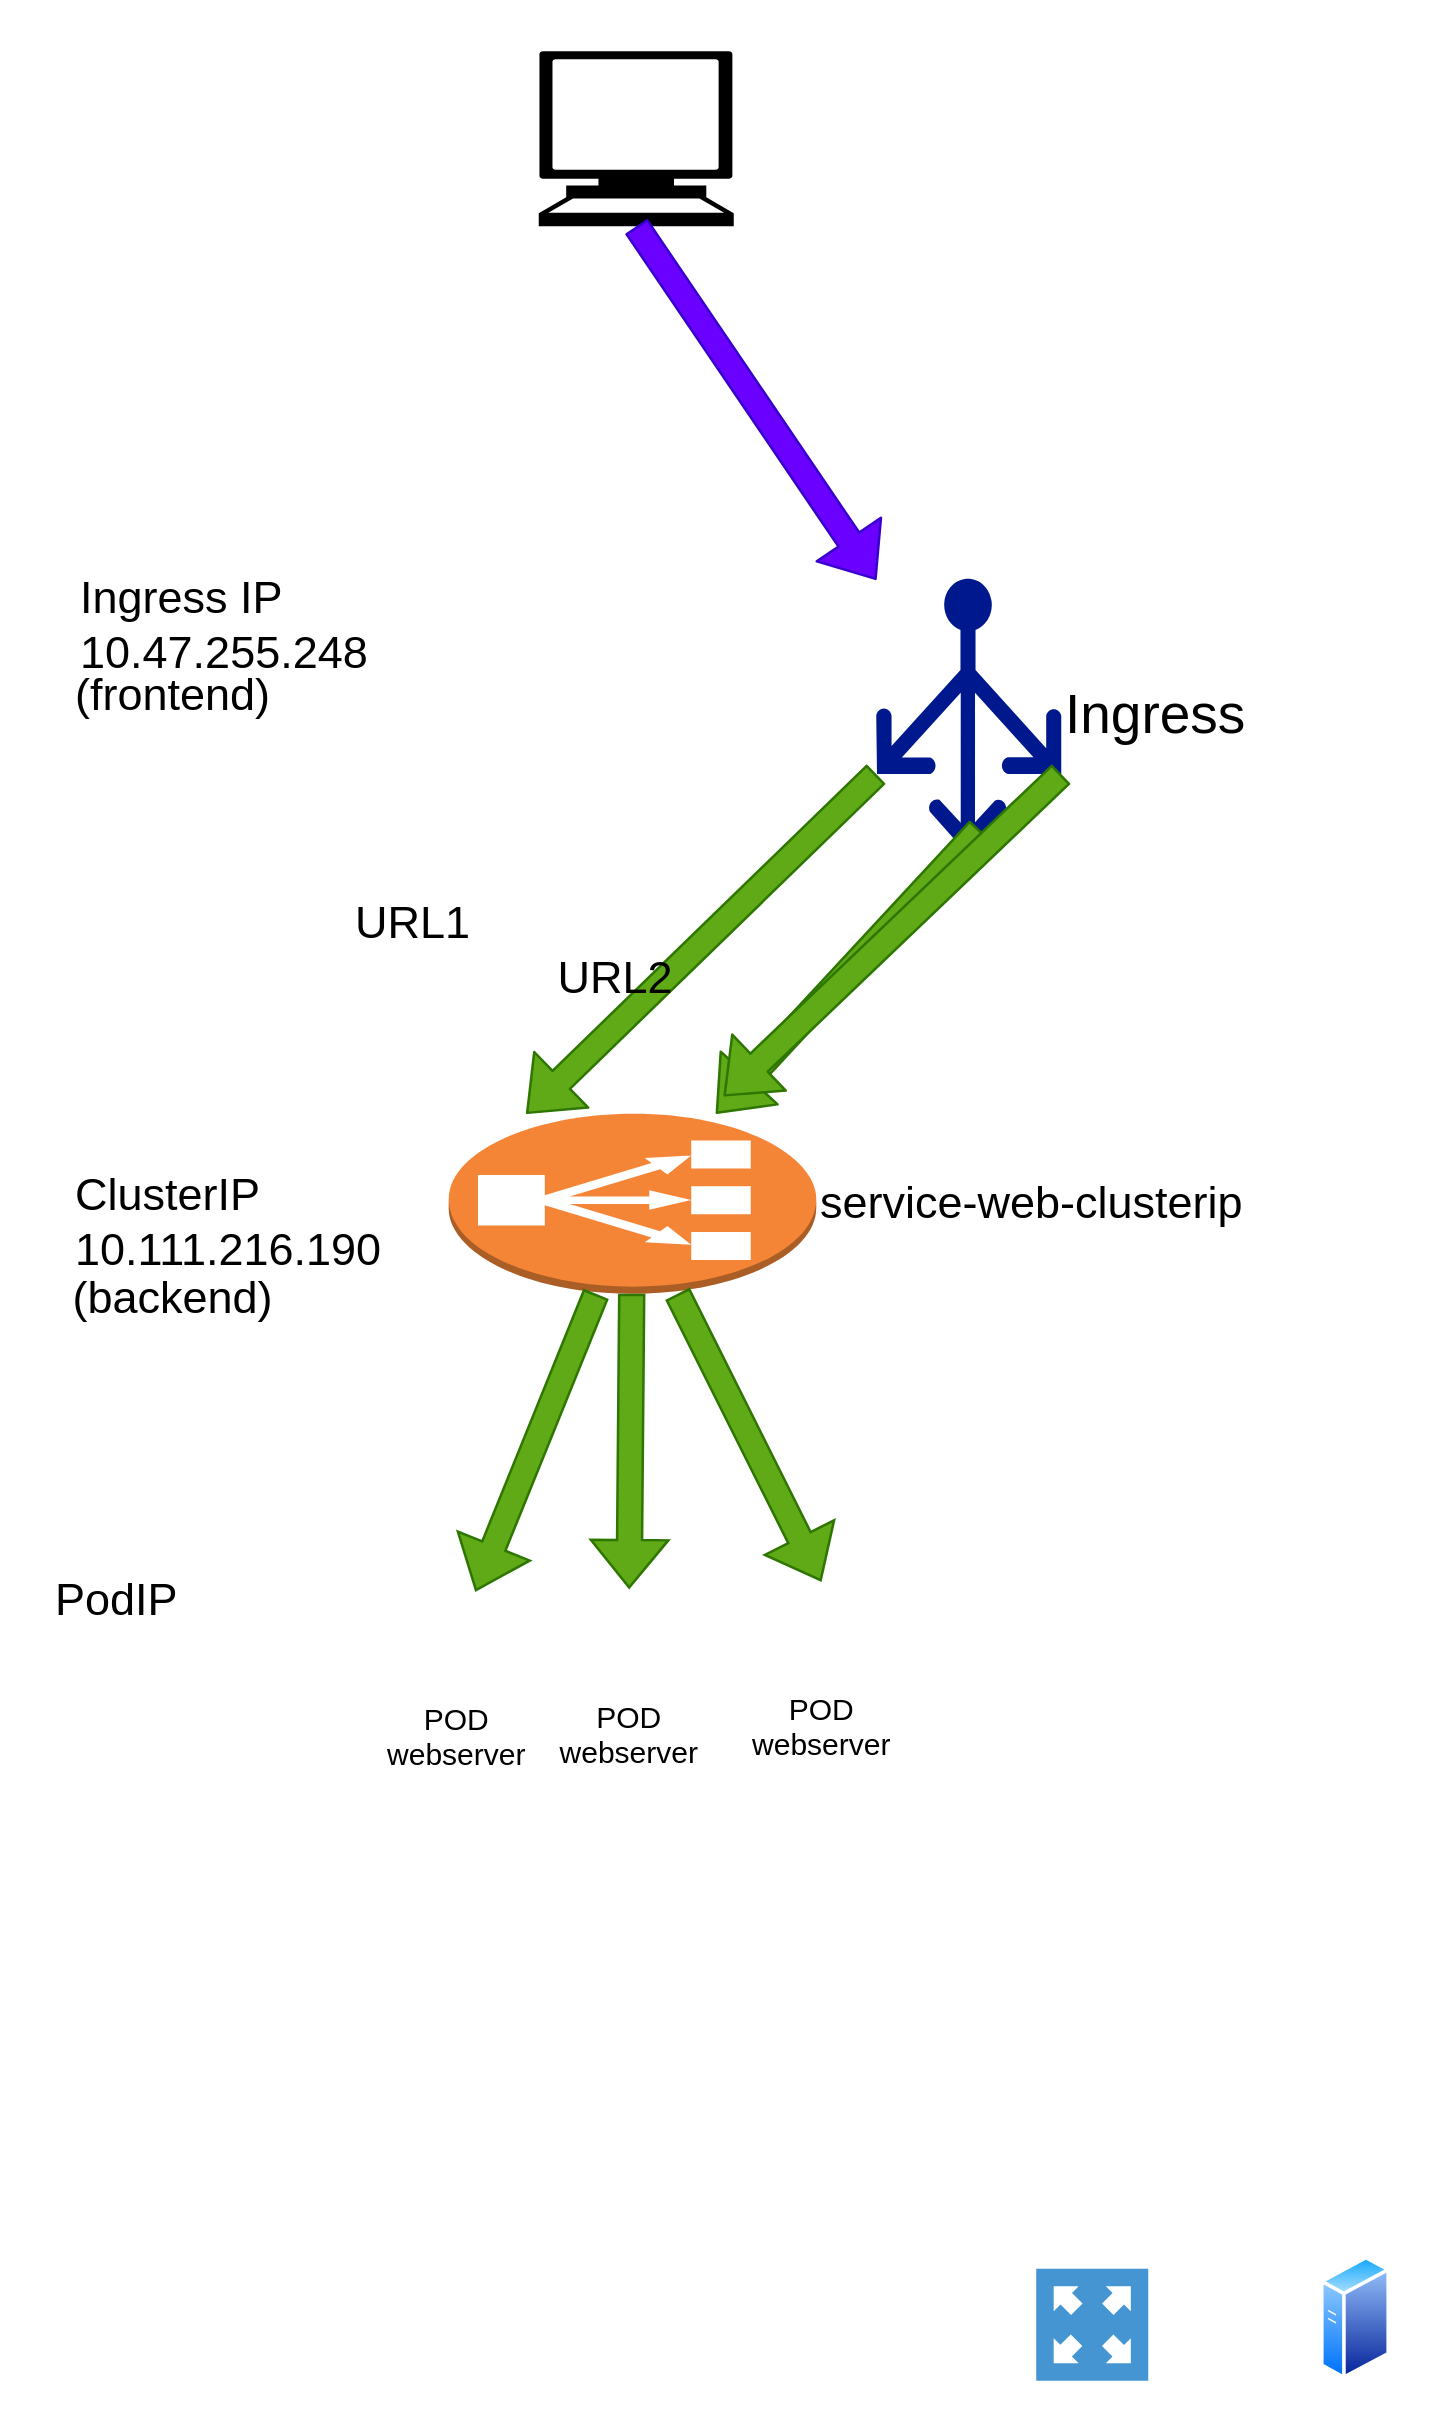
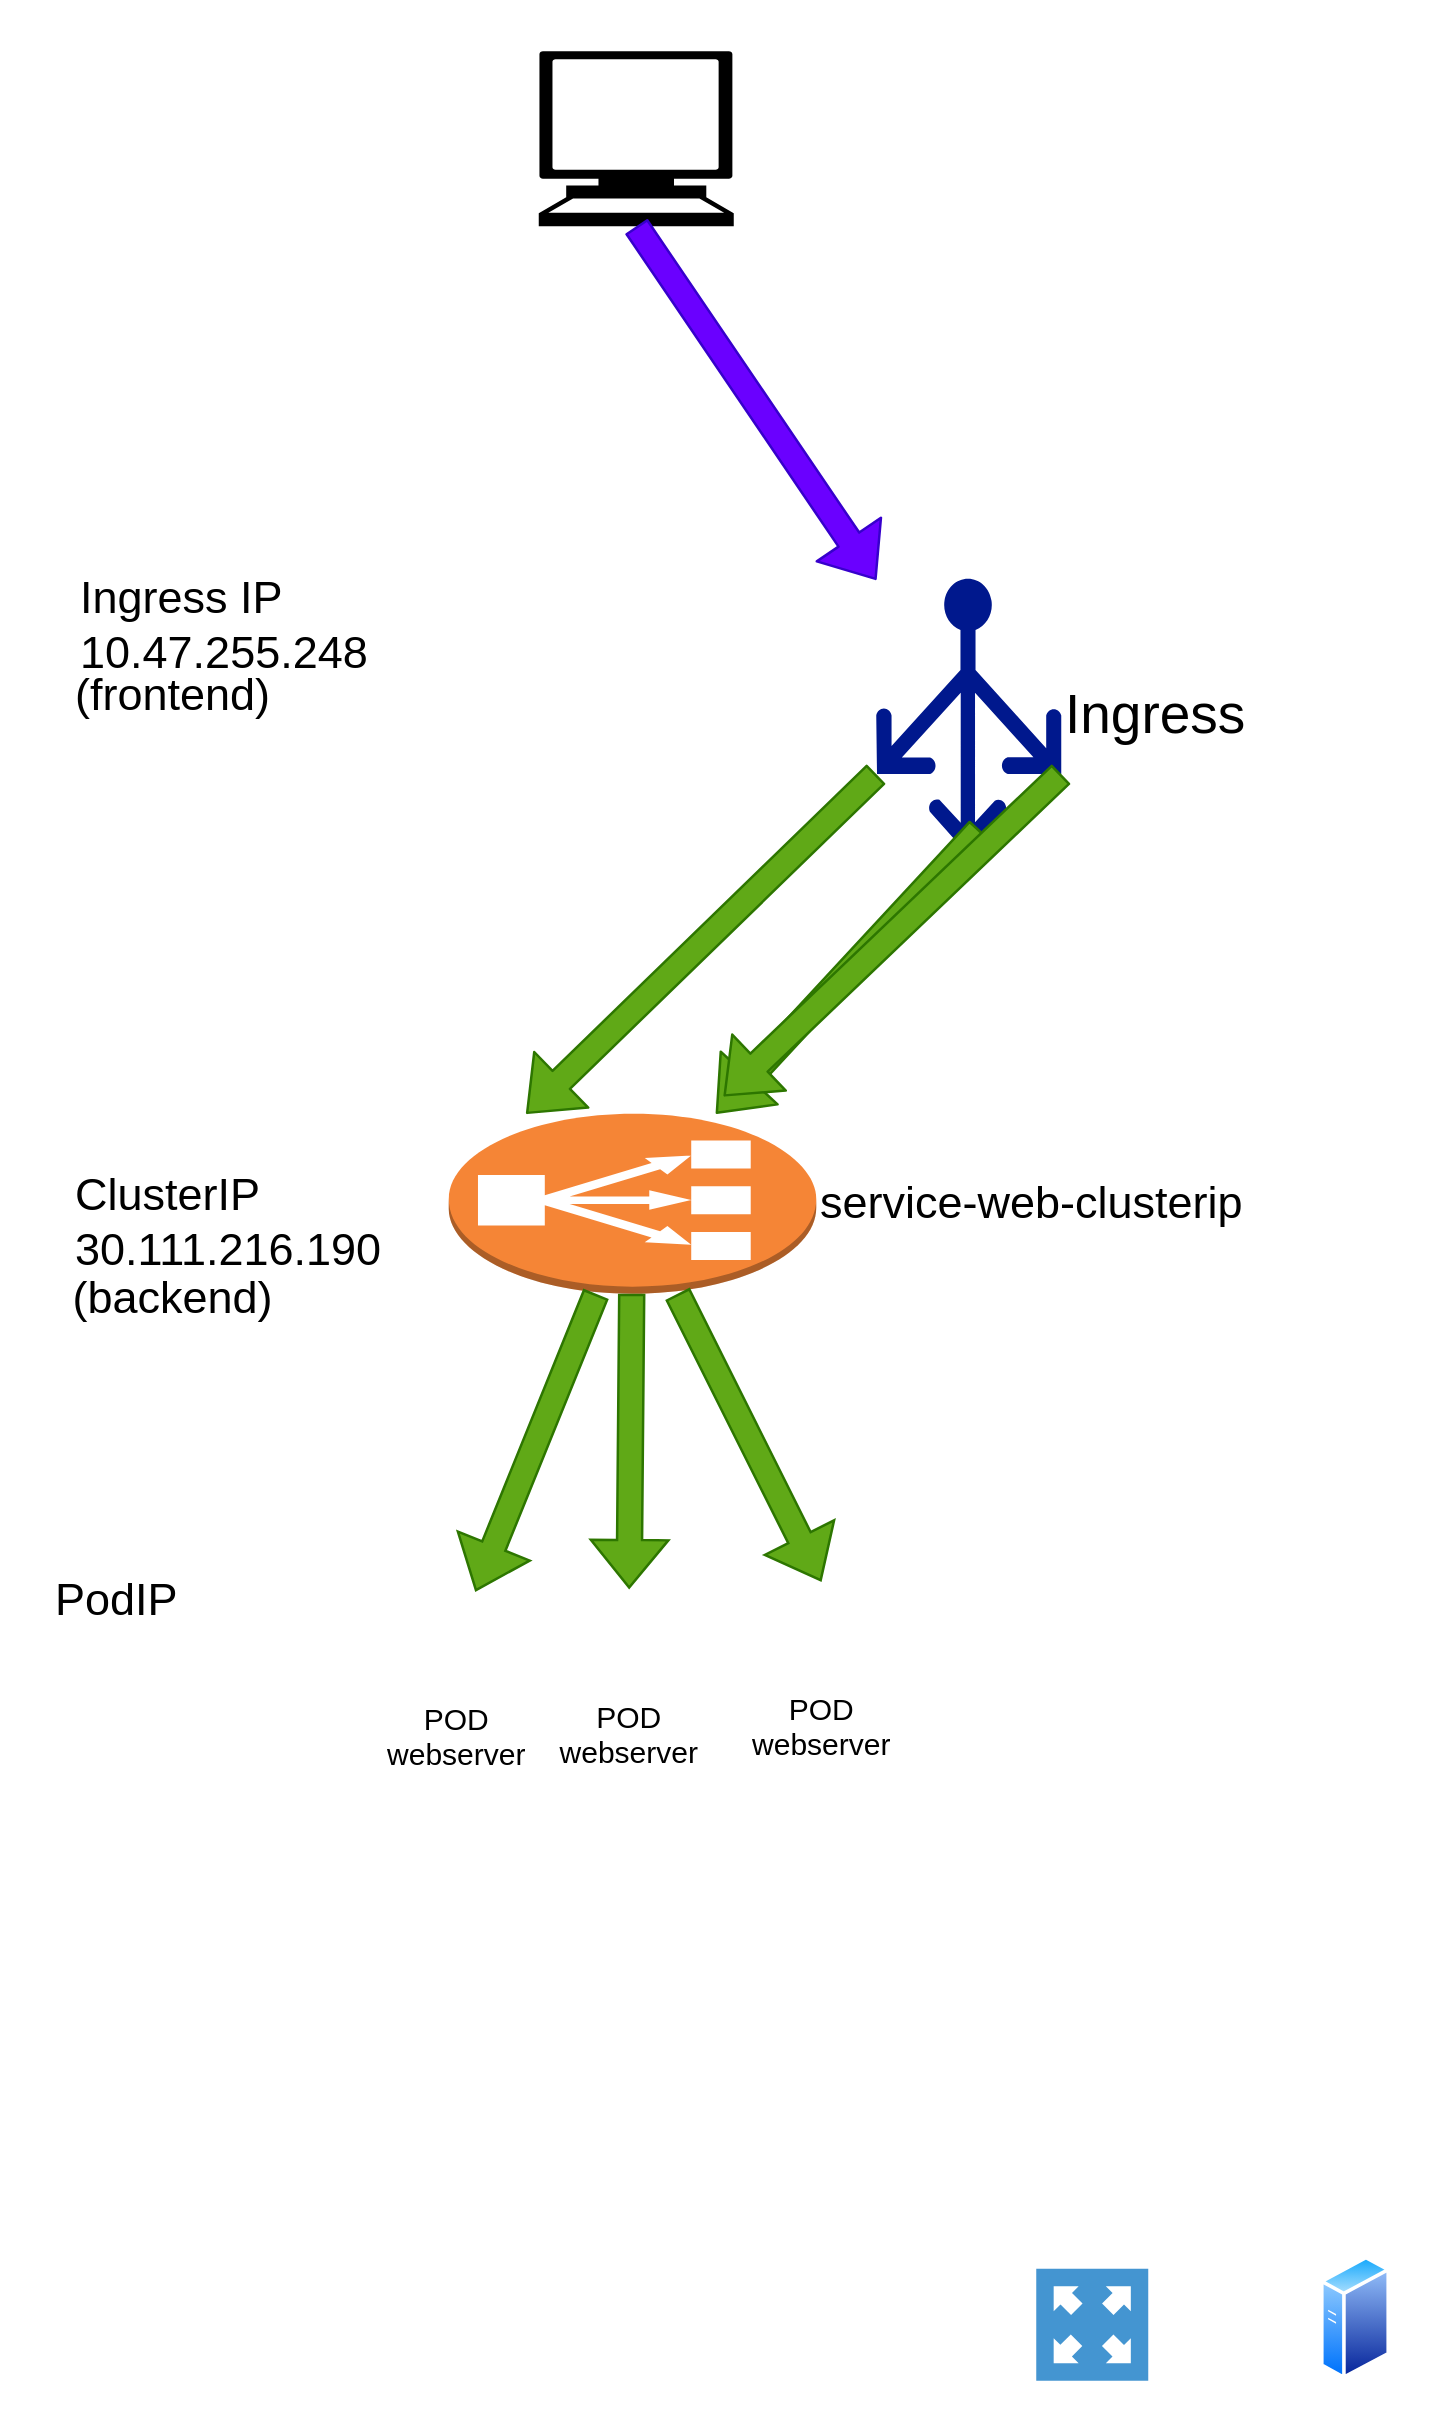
- <mxCell id="18" value="URL1" style="text;html=1;resizable=0;points=[];autosize=1;align=left;verticalAlign=top;spacingTop=-4;fontSize=18;" parent="1" vertex="1"><mxGeometry x="140" y="355.5" width="57" height="21" as="geometry" /></mxCell>
- <mxCell id="17" value="URL2" style="text;html=1;resizable=0;points=[];autosize=1;align=left;verticalAlign=top;spacingTop=-4;fontSize=18;" parent="1" vertex="1"><mxGeometry x="221" y="377.5" width="56" height="22" as="geometry" /></mxCell>
- <mxCell id="15" value="ClusterIP&lt;br&gt;10.111.216.190" style="text;html=1;resizable=0;points=[];autosize=1;align=left;verticalAlign=top;spacingTop=-4;fontSize=18;" parent="1" vertex="1"><mxGeometry x="28" y="464.5" width="133" height="43" as="geometry" /></mxCell>
+ <mxCell id="15" value="ClusterIP&lt;br&gt;30.111.216.190" style="text;html=1;resizable=0;points=[];autosize=1;align=left;verticalAlign=top;spacingTop=-4;fontSize=18;" parent="1" vertex="1"><mxGeometry x="28" y="464.5" width="133" height="43" as="geometry" /></mxCell>
